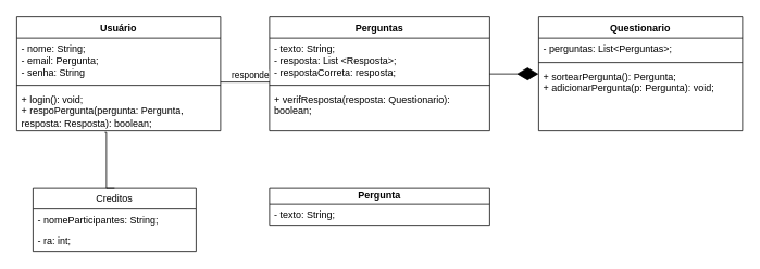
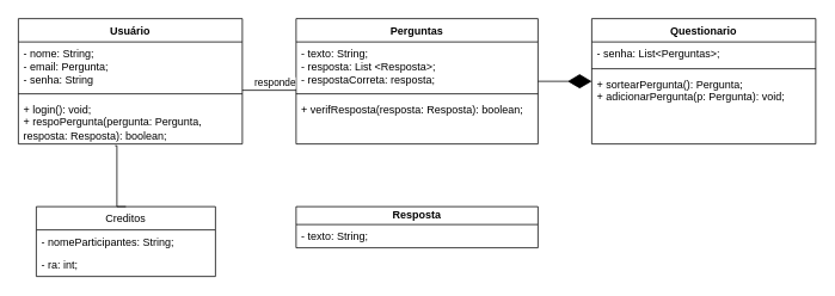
- <mxCell id="13" value="&lt;font style=&quot;vertical-align: inherit;&quot;&gt;&lt;font style=&quot;vertical-align: inherit;&quot;&gt;- perguntas: List&amp;lt;Perguntas&amp;gt;;&lt;/font&gt;&lt;/font&gt;" style="text;strokeColor=none;fillColor=none;align=left;verticalAlign=top;spacingLeft=4;spacingRight=4;overflow=hidden;rotatable=0;points=[[0,0.5],[1,0.5]];portConstraint=eastwest;whiteSpace=wrap;html=1;" vertex="1" parent="12"><mxGeometry y="26" width="250" height="26" as="geometry" /></mxCell>
+ <mxCell id="13" value="&lt;font style=&quot;vertical-align: inherit;&quot;&gt;&lt;font style=&quot;vertical-align: inherit;&quot;&gt;- senha: List&amp;lt;Perguntas&amp;gt;;&lt;/font&gt;&lt;/font&gt;" style="text;strokeColor=none;fillColor=none;align=left;verticalAlign=top;spacingLeft=4;spacingRight=4;overflow=hidden;rotatable=0;points=[[0,0.5],[1,0.5]];portConstraint=eastwest;whiteSpace=wrap;html=1;" vertex="1" parent="12"><mxGeometry y="26" width="250" height="26" as="geometry" /></mxCell>
- <mxCell id="9" value="&lt;font style=&quot;vertical-align: inherit;&quot;&gt;&lt;font style=&quot;vertical-align: inherit;&quot;&gt;&lt;font style=&quot;vertical-align: inherit;&quot;&gt;&lt;font style=&quot;vertical-align: inherit;&quot;&gt;&lt;font style=&quot;vertical-align: inherit;&quot;&gt;&lt;font style=&quot;vertical-align: inherit;&quot;&gt;&lt;font style=&quot;vertical-align: inherit;&quot;&gt;&lt;font style=&quot;vertical-align: inherit;&quot;&gt;+ verifResposta(resposta: Questionario): boolean;&lt;/font&gt;&lt;/font&gt;&lt;/font&gt;&lt;/font&gt;&lt;/font&gt;&lt;/font&gt;&lt;/font&gt;&lt;/font&gt;" style="text;strokeColor=none;fillColor=none;align=left;verticalAlign=top;spacingLeft=4;spacingRight=4;overflow=hidden;rotatable=0;points=[[0,0.5],[1,0.5]];portConstraint=eastwest;whiteSpace=wrap;html=1;" vertex="1" parent="6"><mxGeometry y="88" width="270" height="52" as="geometry" /></mxCell>
+ <mxCell id="9" value="&lt;font style=&quot;vertical-align: inherit;&quot;&gt;&lt;font style=&quot;vertical-align: inherit;&quot;&gt;&lt;font style=&quot;vertical-align: inherit;&quot;&gt;&lt;font style=&quot;vertical-align: inherit;&quot;&gt;&lt;font style=&quot;vertical-align: inherit;&quot;&gt;&lt;font style=&quot;vertical-align: inherit;&quot;&gt;&lt;font style=&quot;vertical-align: inherit;&quot;&gt;&lt;font style=&quot;vertical-align: inherit;&quot;&gt;+ verifResposta(resposta: Resposta): boolean;&lt;/font&gt;&lt;/font&gt;&lt;/font&gt;&lt;/font&gt;&lt;/font&gt;&lt;/font&gt;&lt;/font&gt;&lt;/font&gt;" style="text;strokeColor=none;fillColor=none;align=left;verticalAlign=top;spacingLeft=4;spacingRight=4;overflow=hidden;rotatable=0;points=[[0,0.5],[1,0.5]];portConstraint=eastwest;whiteSpace=wrap;html=1;" vertex="1" parent="6"><mxGeometry y="88" width="270" height="52" as="geometry" /></mxCell>
- <mxCell id="10" value="&lt;font style=&quot;vertical-align: inherit;&quot;&gt;&lt;font style=&quot;vertical-align: inherit;&quot;&gt;&lt;font style=&quot;vertical-align: inherit;&quot;&gt;&lt;font style=&quot;vertical-align: inherit;&quot;&gt;&lt;b&gt;Pergunta&lt;/b&gt;&lt;/font&gt;&lt;/font&gt;&lt;/font&gt;&lt;/font&gt;" style="swimlane;fontStyle=0;childLayout=stackLayout;horizontal=1;startSize=20;fillColor=none;horizontalStack=0;resizeParent=1;resizeParentMax=0;resizeLast=0;collapsible=1;marginBottom=0;whiteSpace=wrap;html=1;" vertex="1" parent="1"><mxGeometry x="330" y="230" width="270" height="46" as="geometry" /></mxCell>
+ <mxCell id="10" value="&lt;font style=&quot;vertical-align: inherit;&quot;&gt;&lt;font style=&quot;vertical-align: inherit;&quot;&gt;&lt;font style=&quot;vertical-align: inherit;&quot;&gt;&lt;font style=&quot;vertical-align: inherit;&quot;&gt;&lt;b&gt;Resposta&lt;/b&gt;&lt;/font&gt;&lt;/font&gt;&lt;/font&gt;&lt;/font&gt;" style="swimlane;fontStyle=0;childLayout=stackLayout;horizontal=1;startSize=20;fillColor=none;horizontalStack=0;resizeParent=1;resizeParentMax=0;resizeLast=0;collapsible=1;marginBottom=0;whiteSpace=wrap;html=1;" vertex="1" parent="1"><mxGeometry x="330" y="230" width="270" height="46" as="geometry" /></mxCell>
